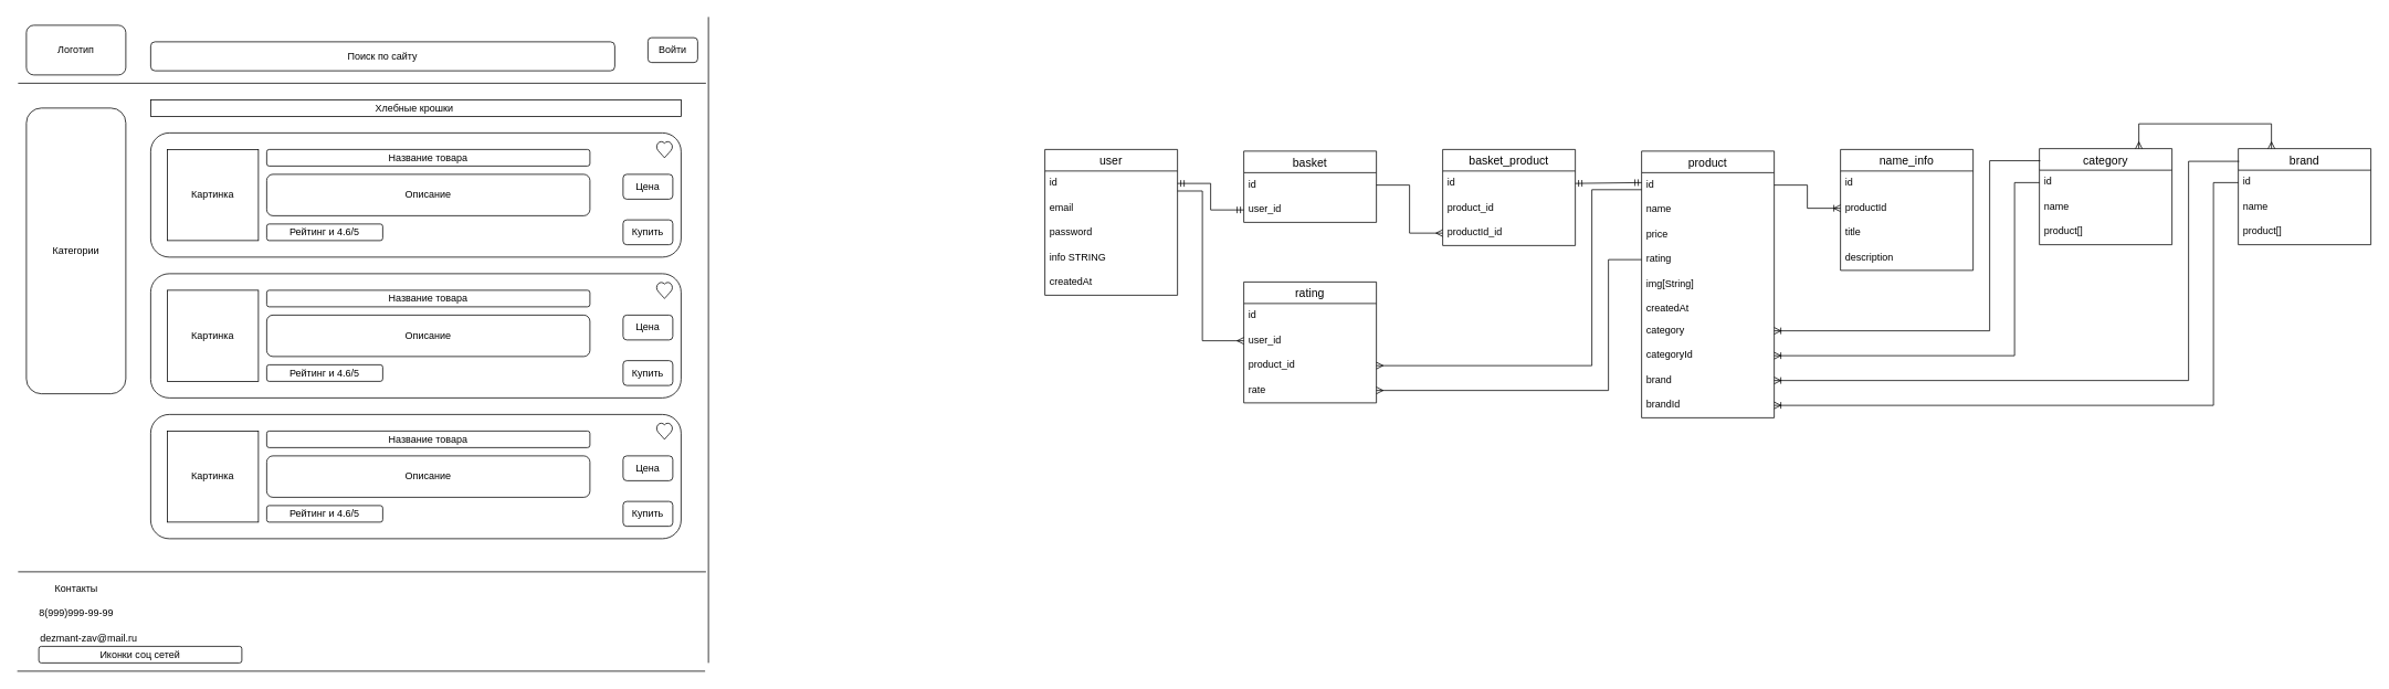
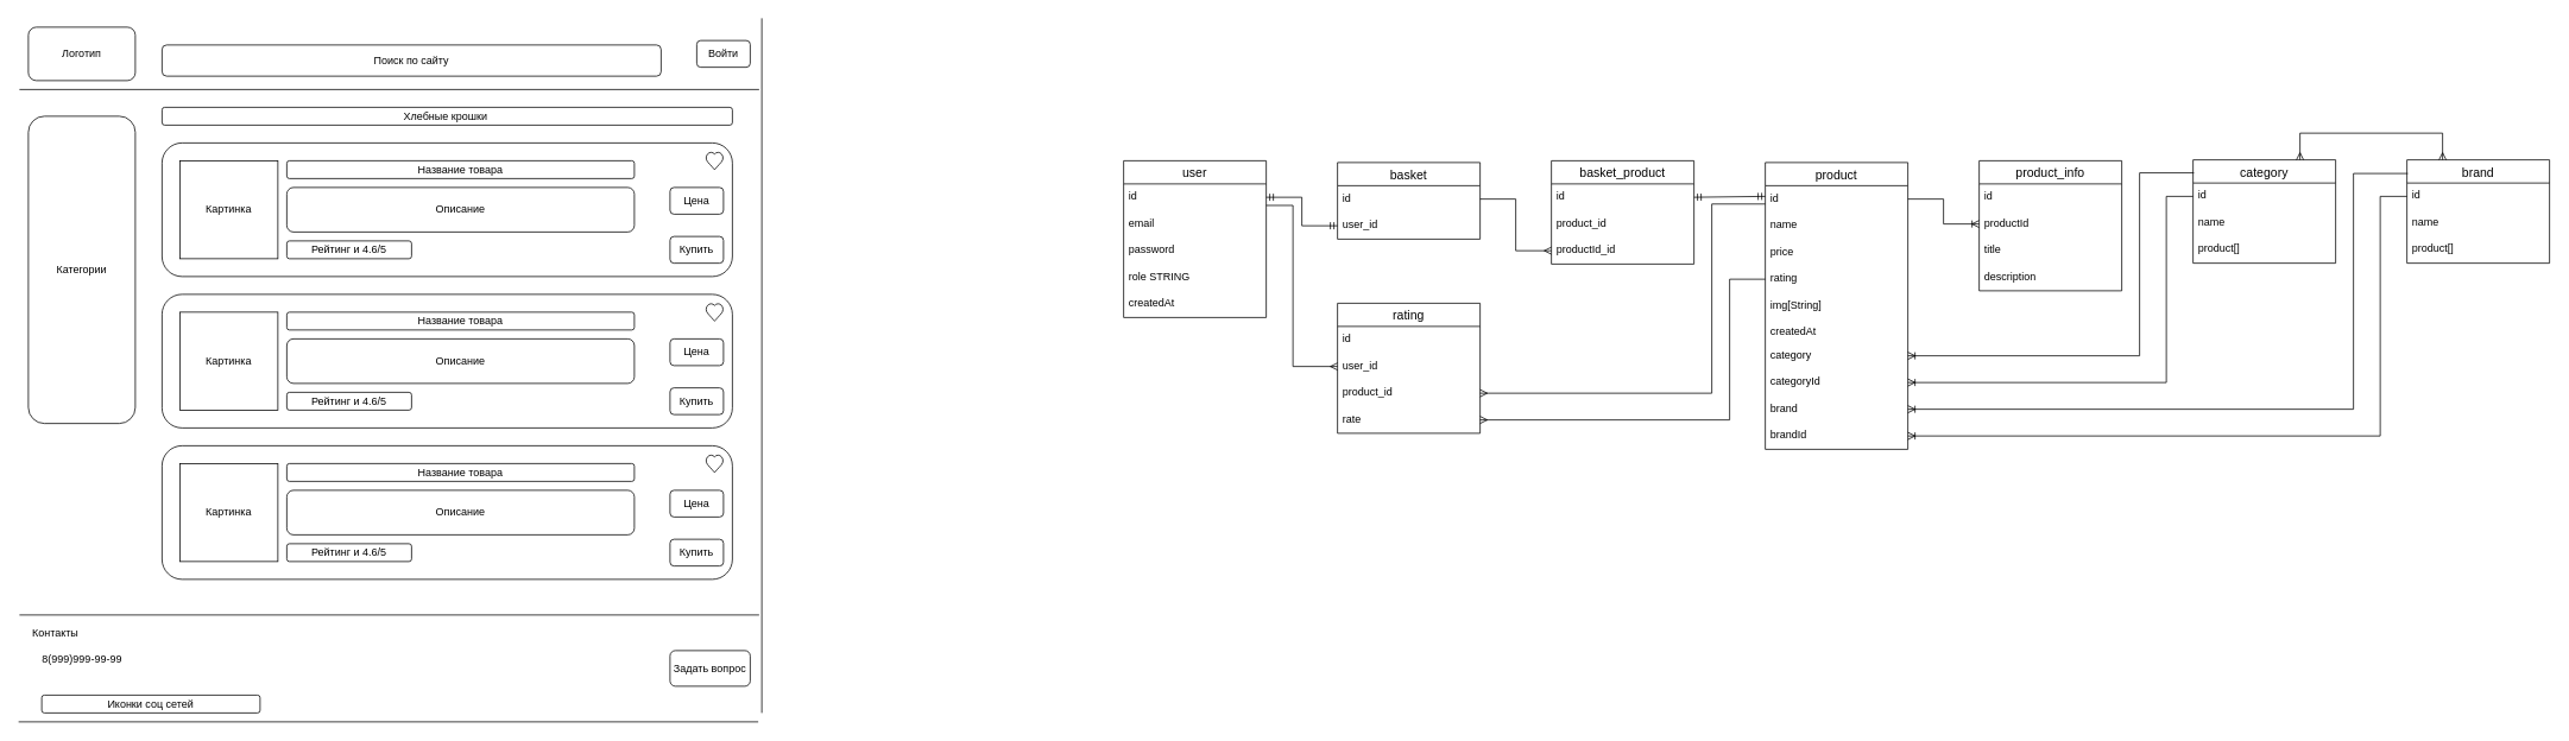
- <mxCell id="7" value="Хлебные крошки&amp;nbsp;" style="whiteSpace=wrap;html=1;rounded=0;" parent="1" vertex="1"><mxGeometry x="181" y="120" width="640" height="20" as="geometry" /></mxCell>
+ <mxCell id="7" value="Хлебные крошки&amp;nbsp;" style="rounded=1;whiteSpace=wrap;html=1;" parent="1" vertex="1"><mxGeometry x="181" y="120" width="640" height="20" as="geometry" /></mxCell>
- <mxCell id="74" value="name_info" style="swimlane;fontStyle=0;childLayout=stackLayout;horizontal=1;startSize=26;horizontalStack=0;resizeParent=1;resizeParentMax=0;resizeLast=0;collapsible=1;marginBottom=0;align=center;fontSize=14;" parent="1" vertex="1"><mxGeometry x="2220" y="180" width="160" height="146" as="geometry" /></mxCell>
+ <mxCell id="74" value="product_info" style="swimlane;fontStyle=0;childLayout=stackLayout;horizontal=1;startSize=26;horizontalStack=0;resizeParent=1;resizeParentMax=0;resizeLast=0;collapsible=1;marginBottom=0;align=center;fontSize=14;" parent="1" vertex="1"><mxGeometry x="2220" y="180" width="160" height="146" as="geometry" /></mxCell>
- <mxCell id="44" value="info STRING" style="text;strokeColor=none;fillColor=none;spacingLeft=4;spacingRight=4;overflow=hidden;rotatable=0;points=[[0,0.5],[1,0.5]];portConstraint=eastwest;fontSize=12;" parent="40" vertex="1"><mxGeometry y="116" width="160" height="30" as="geometry" /></mxCell>
+ <mxCell id="44" value="role STRING" style="text;strokeColor=none;fillColor=none;spacingLeft=4;spacingRight=4;overflow=hidden;rotatable=0;points=[[0,0.5],[1,0.5]];portConstraint=eastwest;fontSize=12;" parent="40" vertex="1"><mxGeometry y="116" width="160" height="30" as="geometry" /></mxCell>
- <mxCell id="36" value="Контакты" style="text;html=1;align=center;verticalAlign=middle;resizable=0;points=[];autosize=1;strokeColor=none;fillColor=none;" parent="1" vertex="1"><mxGeometry x="56" y="700" width="70" height="20" as="geometry" /></mxCell>
+ <mxCell id="36" value="Контакты" style="text;html=1;align=center;verticalAlign=middle;resizable=0;points=[];autosize=1;strokeColor=none;fillColor=none;" parent="1" vertex="1"><mxGeometry x="26" y="700" width="70" height="20" as="geometry" /></mxCell>
+ <mxCell id="35" value="Задать вопрос" style="rounded=1;whiteSpace=wrap;html=1;gradientColor=#ffffff;" parent="1" vertex="1"><mxGeometry x="751" y="730" width="90" height="40" as="geometry" /></mxCell>
- <mxCell id="38" value="dezmant-zav@mail.ru" style="text;html=1;align=center;verticalAlign=middle;resizable=0;points=[];autosize=1;strokeColor=none;fillColor=none;" parent="1" vertex="1"><mxGeometry x="41" y="760" width="130" height="20" as="geometry" /></mxCell>
